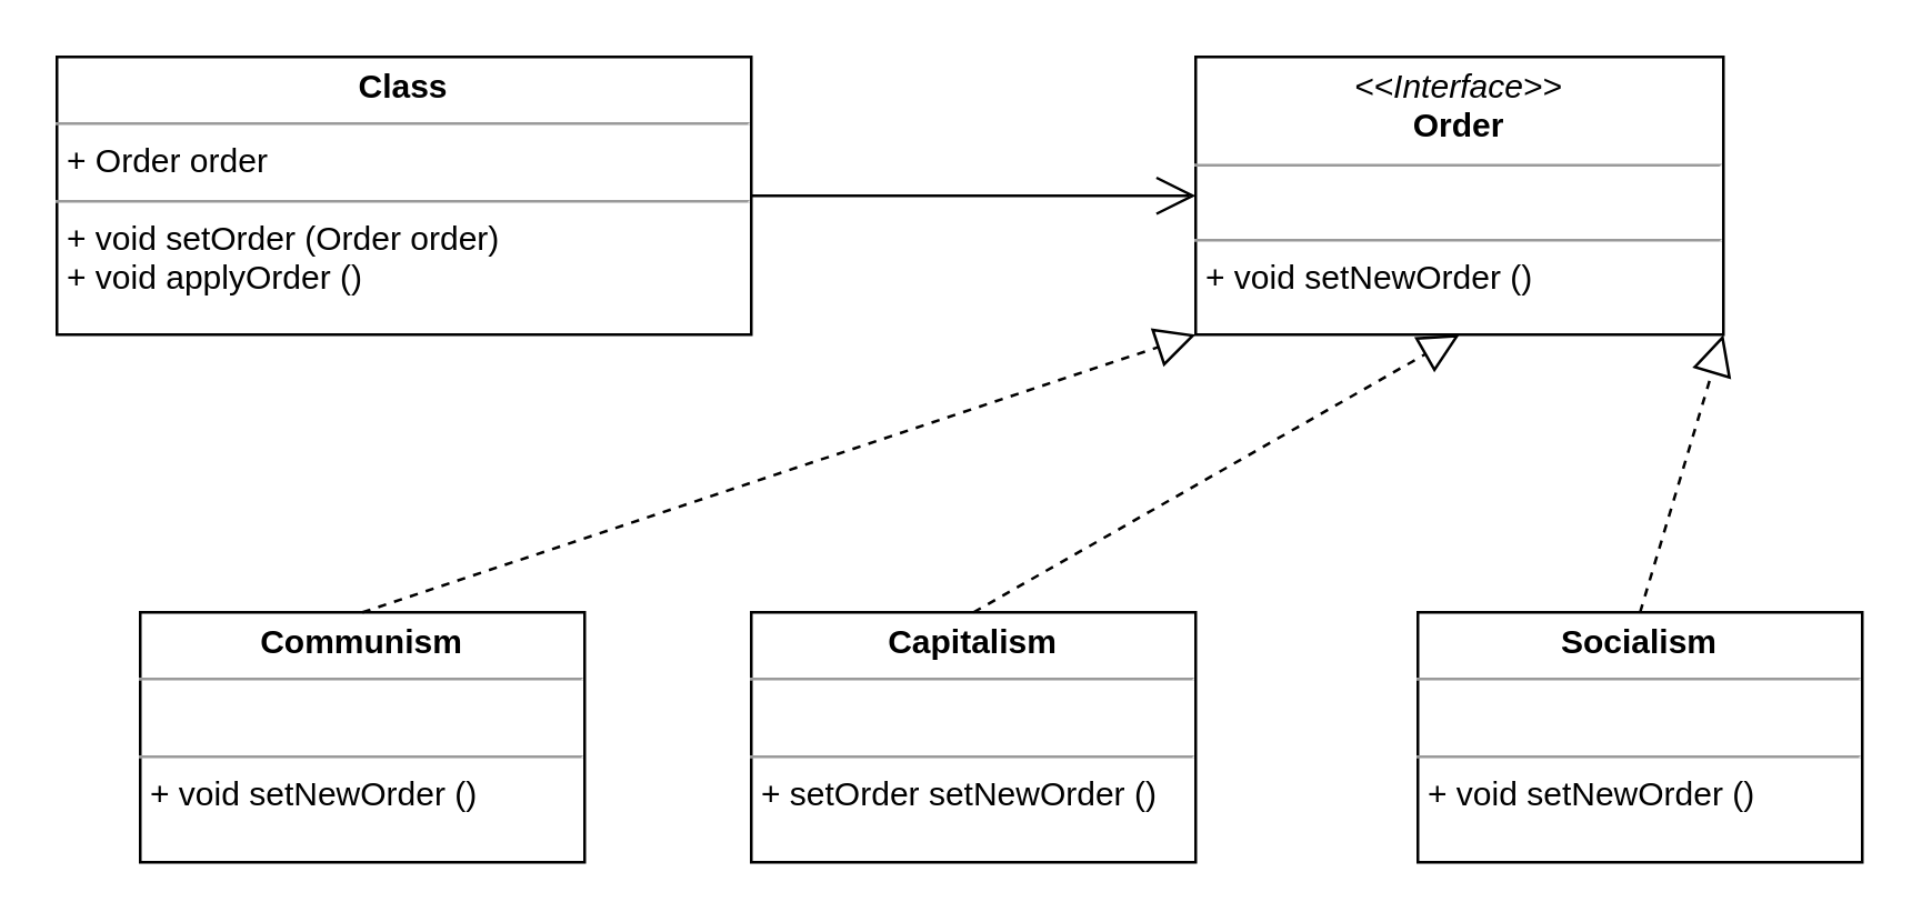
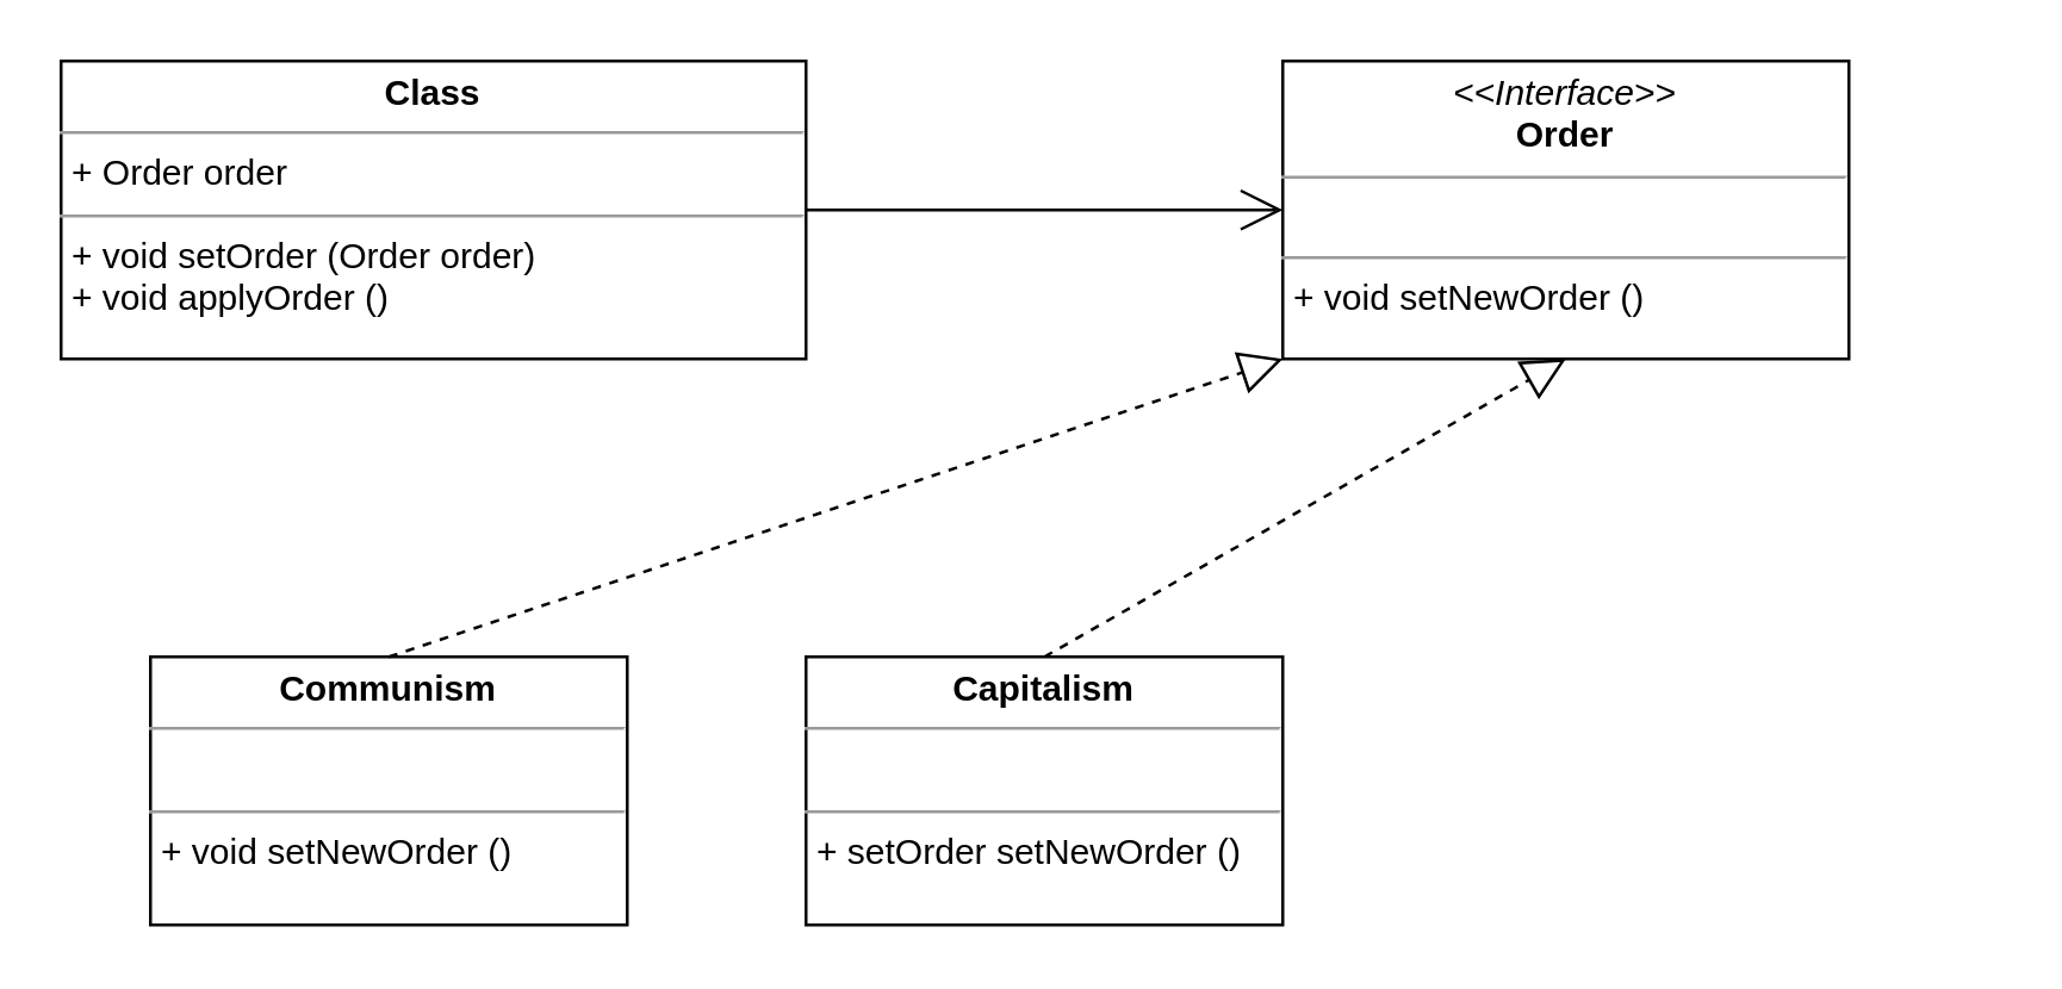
- <mxCell id="10" value="" style="endArrow=block;dashed=1;endFill=0;endSize=12;html=1;rounded=0;entryX=1;entryY=1;entryDx=0;entryDy=0;exitX=0.5;exitY=0;exitDx=0;exitDy=0;" edge="1" parent="1" source="4" target="2"><mxGeometry width="160" relative="1" as="geometry"><mxPoint x="400" y="200" as="sourcePoint" /><mxPoint x="560" y="200" as="targetPoint" /></mxGeometry></mxCell>
- <mxCell id="4" value="&lt;p style=&quot;margin:0px;margin-top:4px;text-align:center;&quot;&gt;&lt;b&gt;Socialism&lt;/b&gt;&lt;/p&gt;&lt;hr size=&quot;1&quot;&gt;&lt;p style=&quot;margin:0px;margin-left:4px;&quot;&gt;&lt;br&gt;&lt;/p&gt;&lt;hr size=&quot;1&quot;&gt;&lt;p style=&quot;margin:0px;margin-left:4px;&quot;&gt;+ void setNewOrder ()&lt;/p&gt;" style="verticalAlign=top;align=left;overflow=fill;fontSize=12;fontFamily=Helvetica;html=1;" vertex="1" parent="1"><mxGeometry x="510" y="220" width="160" height="90" as="geometry" /></mxCell>
